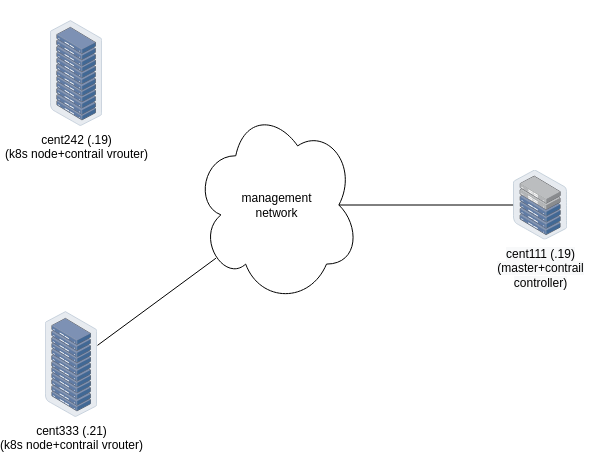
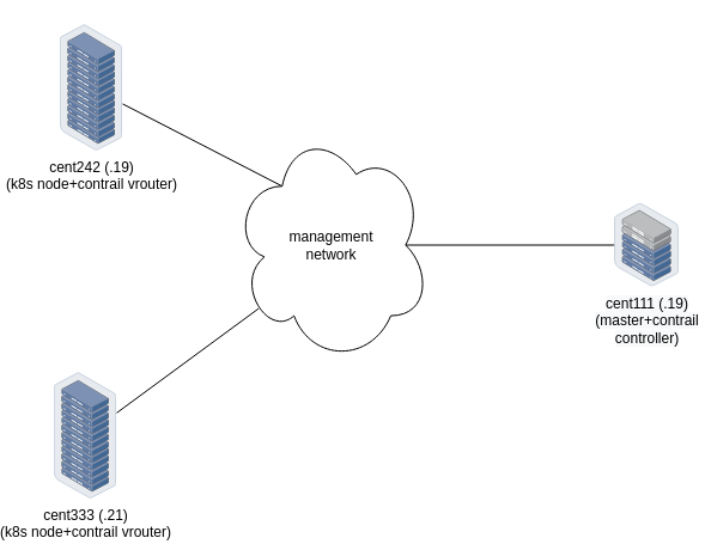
+ <mxCell id="2" style="edgeStyle=none;rounded=0;orthogonalLoop=1;jettySize=auto;html=1;exitX=0.25;exitY=0.25;exitDx=0;exitDy=0;exitPerimeter=0;endArrow=none;endFill=0;" parent="1" source="3" target="6" edge="1"><mxGeometry relative="1" as="geometry"><mxPoint x="27.667" y="92.833" as="targetPoint" /></mxGeometry></mxCell>
